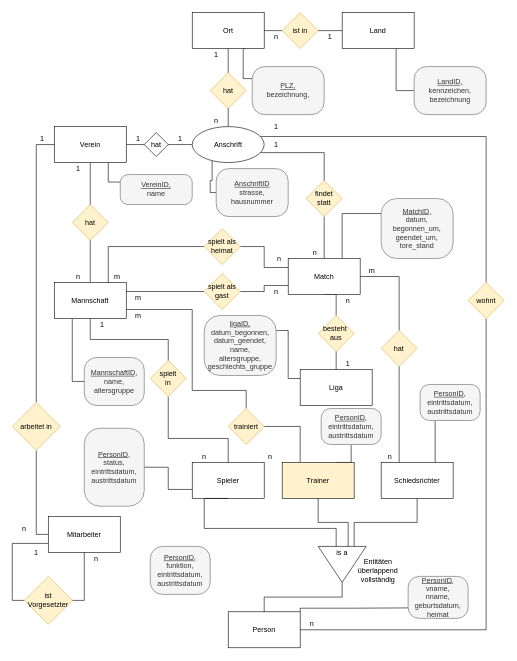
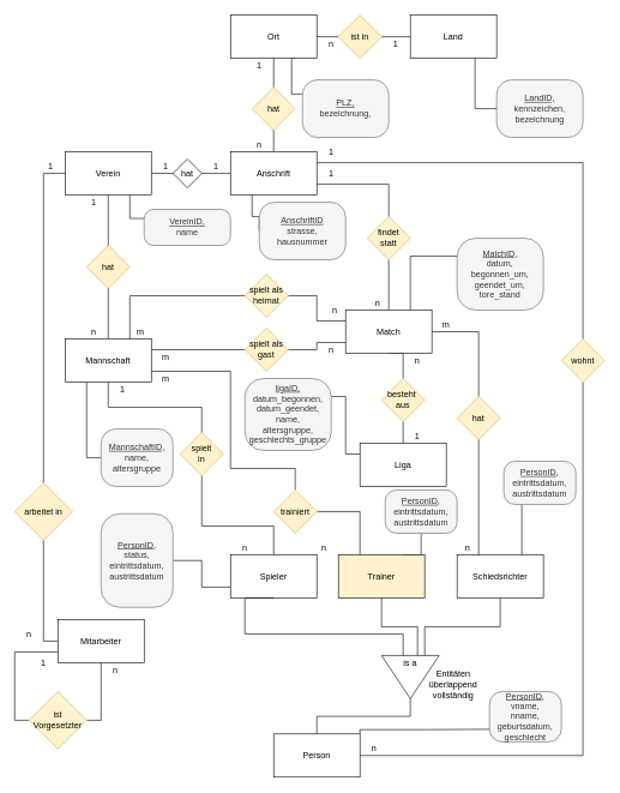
- <mxCell id="16" value="Anschrift" style="ellipse;whiteSpace=wrap;html=1;" parent="1" vertex="1"><mxGeometry x="320" y="210" width="120" height="60" as="geometry" /></mxCell>
+ <mxCell id="16" value="Anschrift" style="rounded=0;whiteSpace=wrap;html=1;" parent="1" vertex="1"><mxGeometry x="320" y="210" width="120" height="60" as="geometry" /></mxCell>
- <mxCell id="102" value="&lt;u&gt;PersonID,&lt;br&gt;&lt;/u&gt;funktion,&lt;br&gt;eintrittsdatum,&lt;br&gt;austrittsdatum" style="rounded=1;whiteSpace=wrap;html=1;arcSize=26;fillColor=#f5f5f5;strokeColor=#666666;fontColor=#333333;" parent="1" vertex="1"><mxGeometry x="250" y="910" width="100" height="80" as="geometry" /></mxCell>
- <mxCell id="99" value="&lt;u&gt;PersonID&lt;/u&gt;&lt;u&gt;,&lt;/u&gt;&lt;br&gt;vname,&lt;br&gt;nname,&lt;br&gt;geburtsdatum,&lt;br&gt;heimat" style="rounded=1;whiteSpace=wrap;html=1;arcSize=26;fillColor=#f5f5f5;strokeColor=#666666;fontColor=#333333;" parent="1" vertex="1"><mxGeometry x="680" y="960" width="100" height="70" as="geometry" /></mxCell>
+ <mxCell id="99" value="&lt;u&gt;PersonID&lt;/u&gt;&lt;u&gt;,&lt;/u&gt;&lt;br&gt;vname,&lt;br&gt;nname,&lt;br&gt;geburtsdatum,&lt;br&gt;geschlecht" style="rounded=1;whiteSpace=wrap;html=1;arcSize=26;fillColor=#f5f5f5;strokeColor=#666666;fontColor=#333333;" parent="1" vertex="1"><mxGeometry x="680" y="960" width="100" height="70" as="geometry" /></mxCell>
